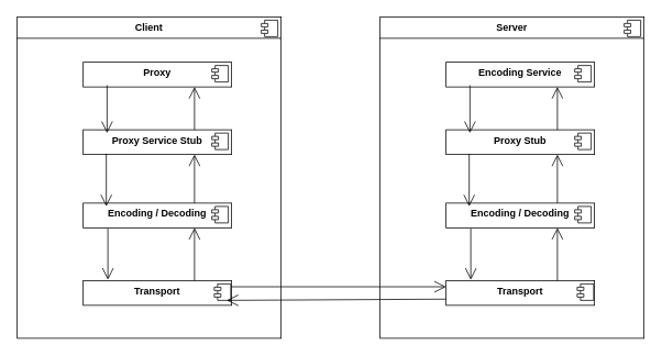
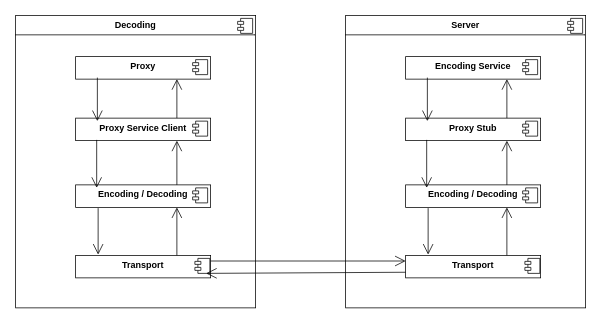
- <mxCell id="2" value="&lt;p style=&quot;margin:0px;margin-top:6px;text-align:center;&quot;&gt;&lt;b&gt;Client&lt;/b&gt;&lt;/p&gt;&lt;hr size=&quot;1&quot; style=&quot;border-style:solid;&quot;&gt;&lt;p style=&quot;margin:0px;margin-left:8px;&quot;&gt;&lt;br&gt;&lt;/p&gt;" style="align=left;overflow=fill;html=1;dropTarget=0;whiteSpace=wrap;" parent="1" vertex="1"><mxGeometry x="20" y="20" width="320" height="390" as="geometry" /></mxCell>
+ <mxCell id="2" value="&lt;p style=&quot;margin:0px;margin-top:6px;text-align:center;&quot;&gt;&lt;b&gt;Decoding&lt;/b&gt;&lt;/p&gt;&lt;hr size=&quot;1&quot; style=&quot;border-style:solid;&quot;&gt;&lt;p style=&quot;margin:0px;margin-left:8px;&quot;&gt;&lt;br&gt;&lt;/p&gt;" style="align=left;overflow=fill;html=1;dropTarget=0;whiteSpace=wrap;" parent="1" vertex="1"><mxGeometry x="20" y="20" width="320" height="390" as="geometry" /></mxCell>
- <mxCell id="4" value="&lt;p style=&quot;margin:0px;margin-top:6px;text-align:center;&quot;&gt;&lt;b&gt;Proxy Service Stub&lt;/b&gt;&lt;/p&gt;" style="align=left;overflow=fill;html=1;dropTarget=0;whiteSpace=wrap;" parent="1" vertex="1"><mxGeometry x="100" y="157" width="180" height="30" as="geometry" /></mxCell>
+ <mxCell id="4" value="&lt;p style=&quot;margin:0px;margin-top:6px;text-align:center;&quot;&gt;&lt;b&gt;Proxy Service Client&lt;/b&gt;&lt;/p&gt;" style="align=left;overflow=fill;html=1;dropTarget=0;whiteSpace=wrap;" parent="1" vertex="1"><mxGeometry x="100" y="157" width="180" height="30" as="geometry" /></mxCell>
